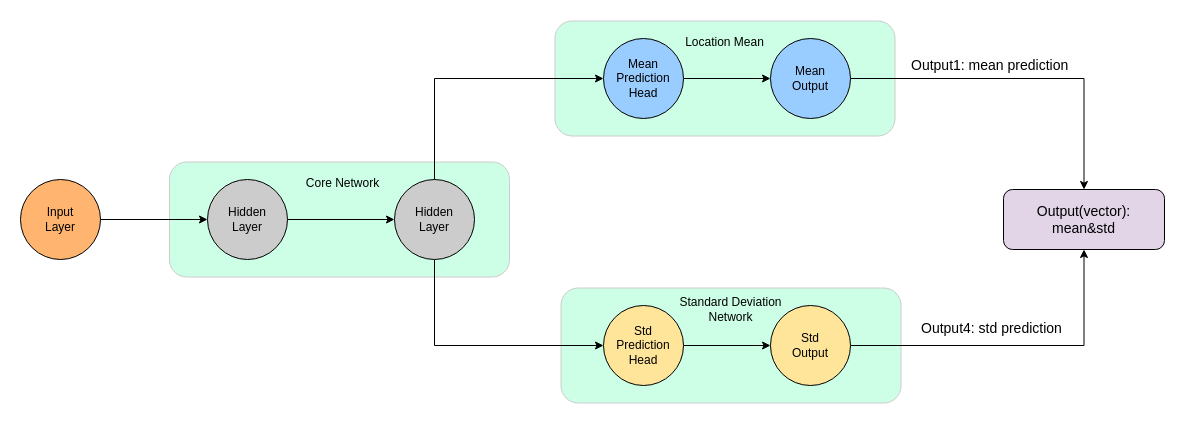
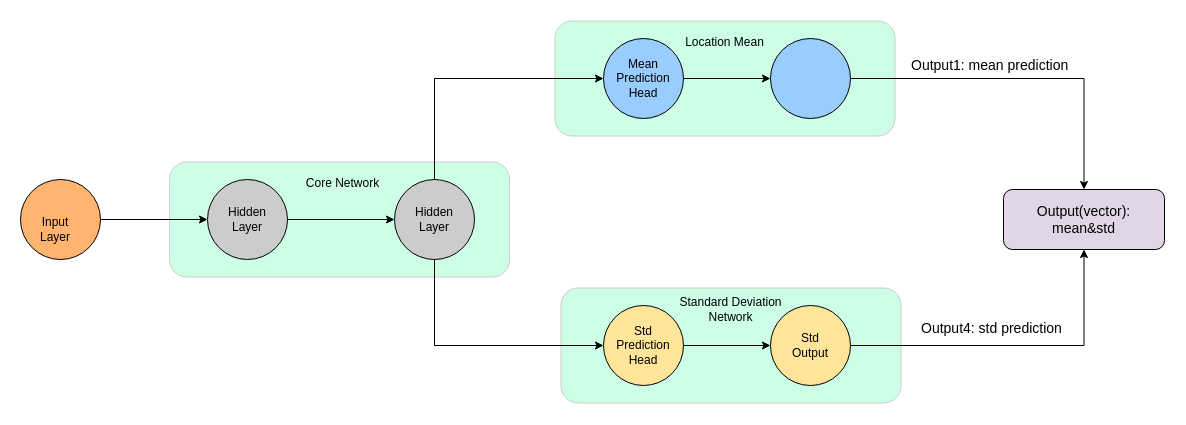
- <mxCell id="32" value="&lt;div&gt;Mean&lt;/div&gt;&lt;div&gt;Output&lt;/div&gt;" style="text;html=1;align=center;verticalAlign=middle;whiteSpace=wrap;rounded=0;" vertex="1" parent="1"><mxGeometry x="780" y="63" width="60" height="30" as="geometry" /></mxCell>
- <mxCell id="22" value="Input&lt;div&gt;Layer&lt;/div&gt;" style="text;html=1;align=center;verticalAlign=middle;whiteSpace=wrap;rounded=0;" vertex="1" parent="1"><mxGeometry x="30" y="204" width="60" height="30" as="geometry" /></mxCell>
+ <mxCell id="22" value="Input&lt;div&gt;Layer&lt;/div&gt;" style="text;html=1;align=center;verticalAlign=middle;whiteSpace=wrap;rounded=0;" vertex="1" parent="1"><mxGeometry x="25" y="214" width="60" height="30" as="geometry" /></mxCell>
